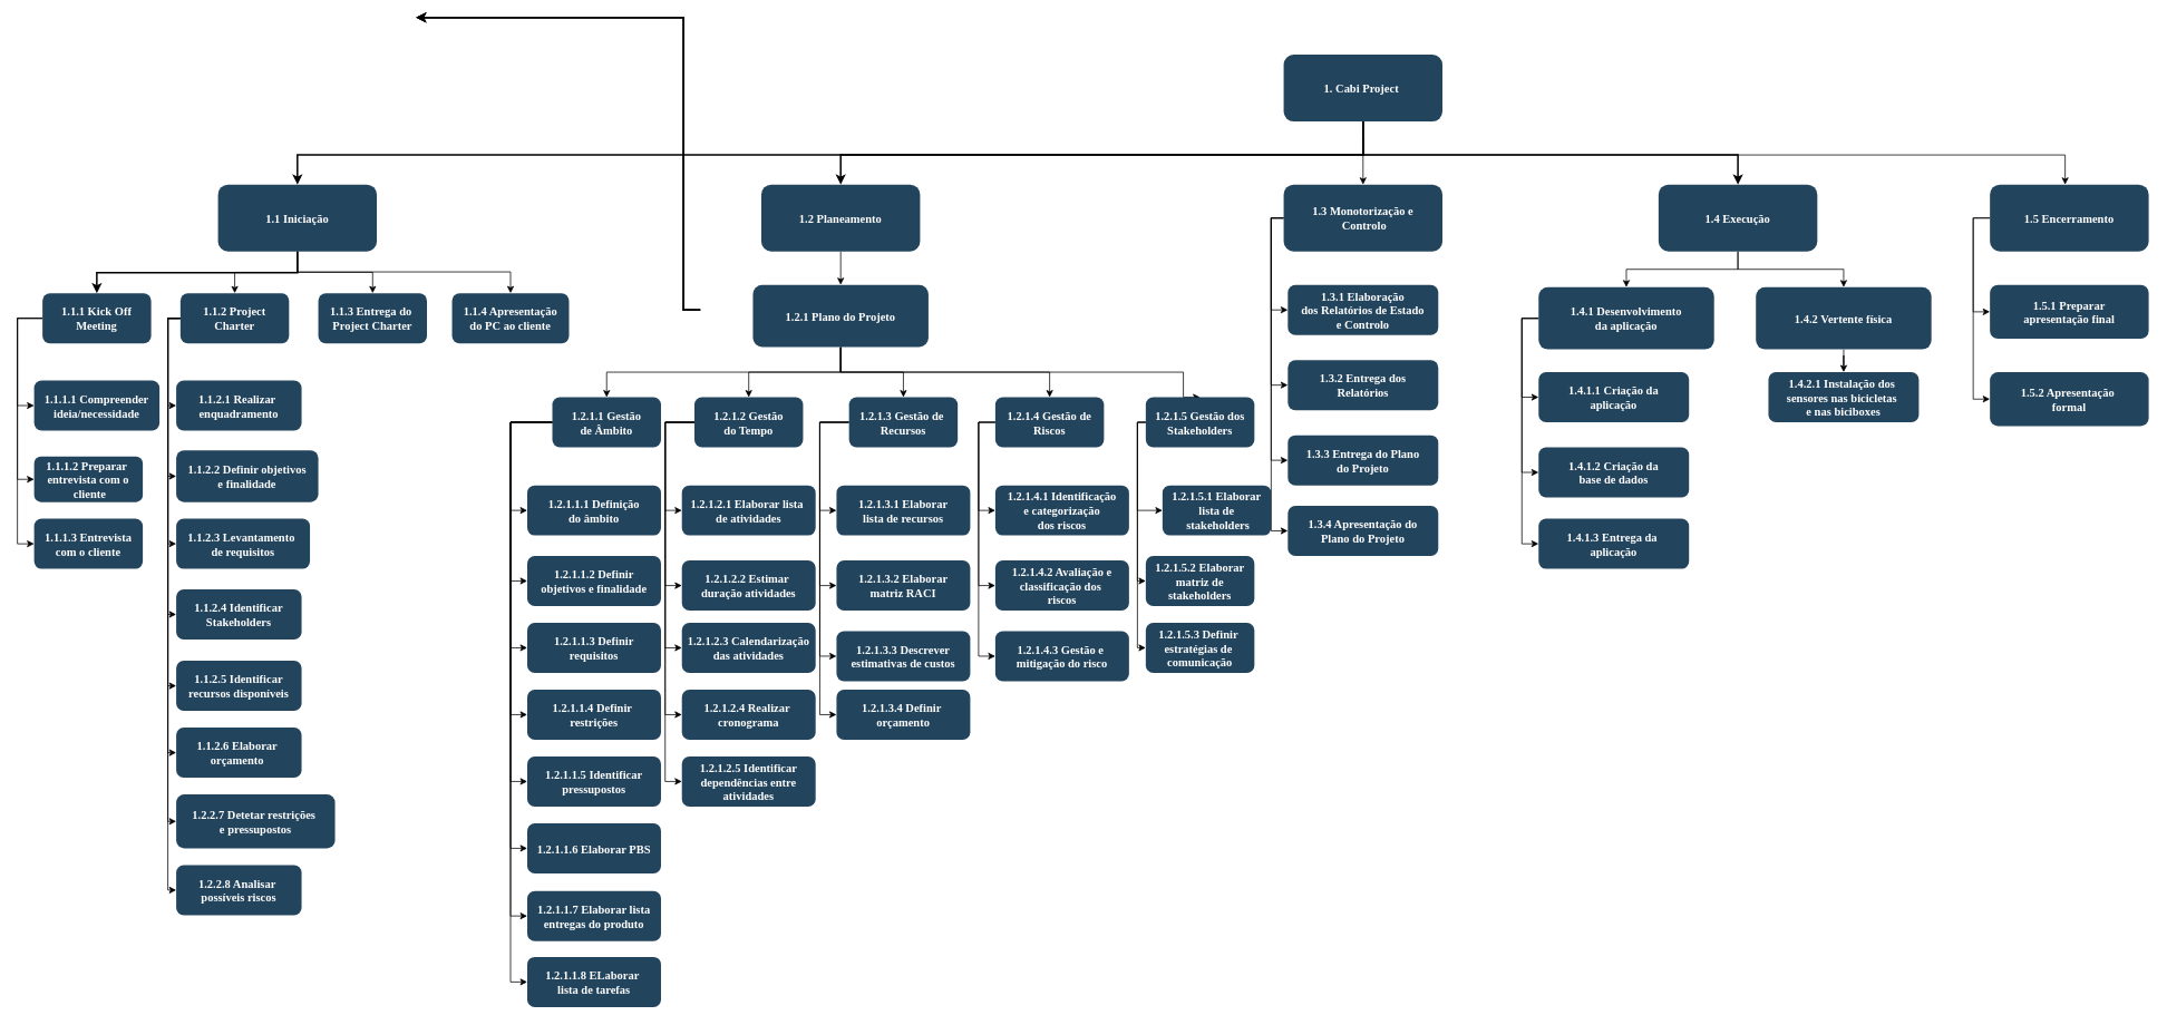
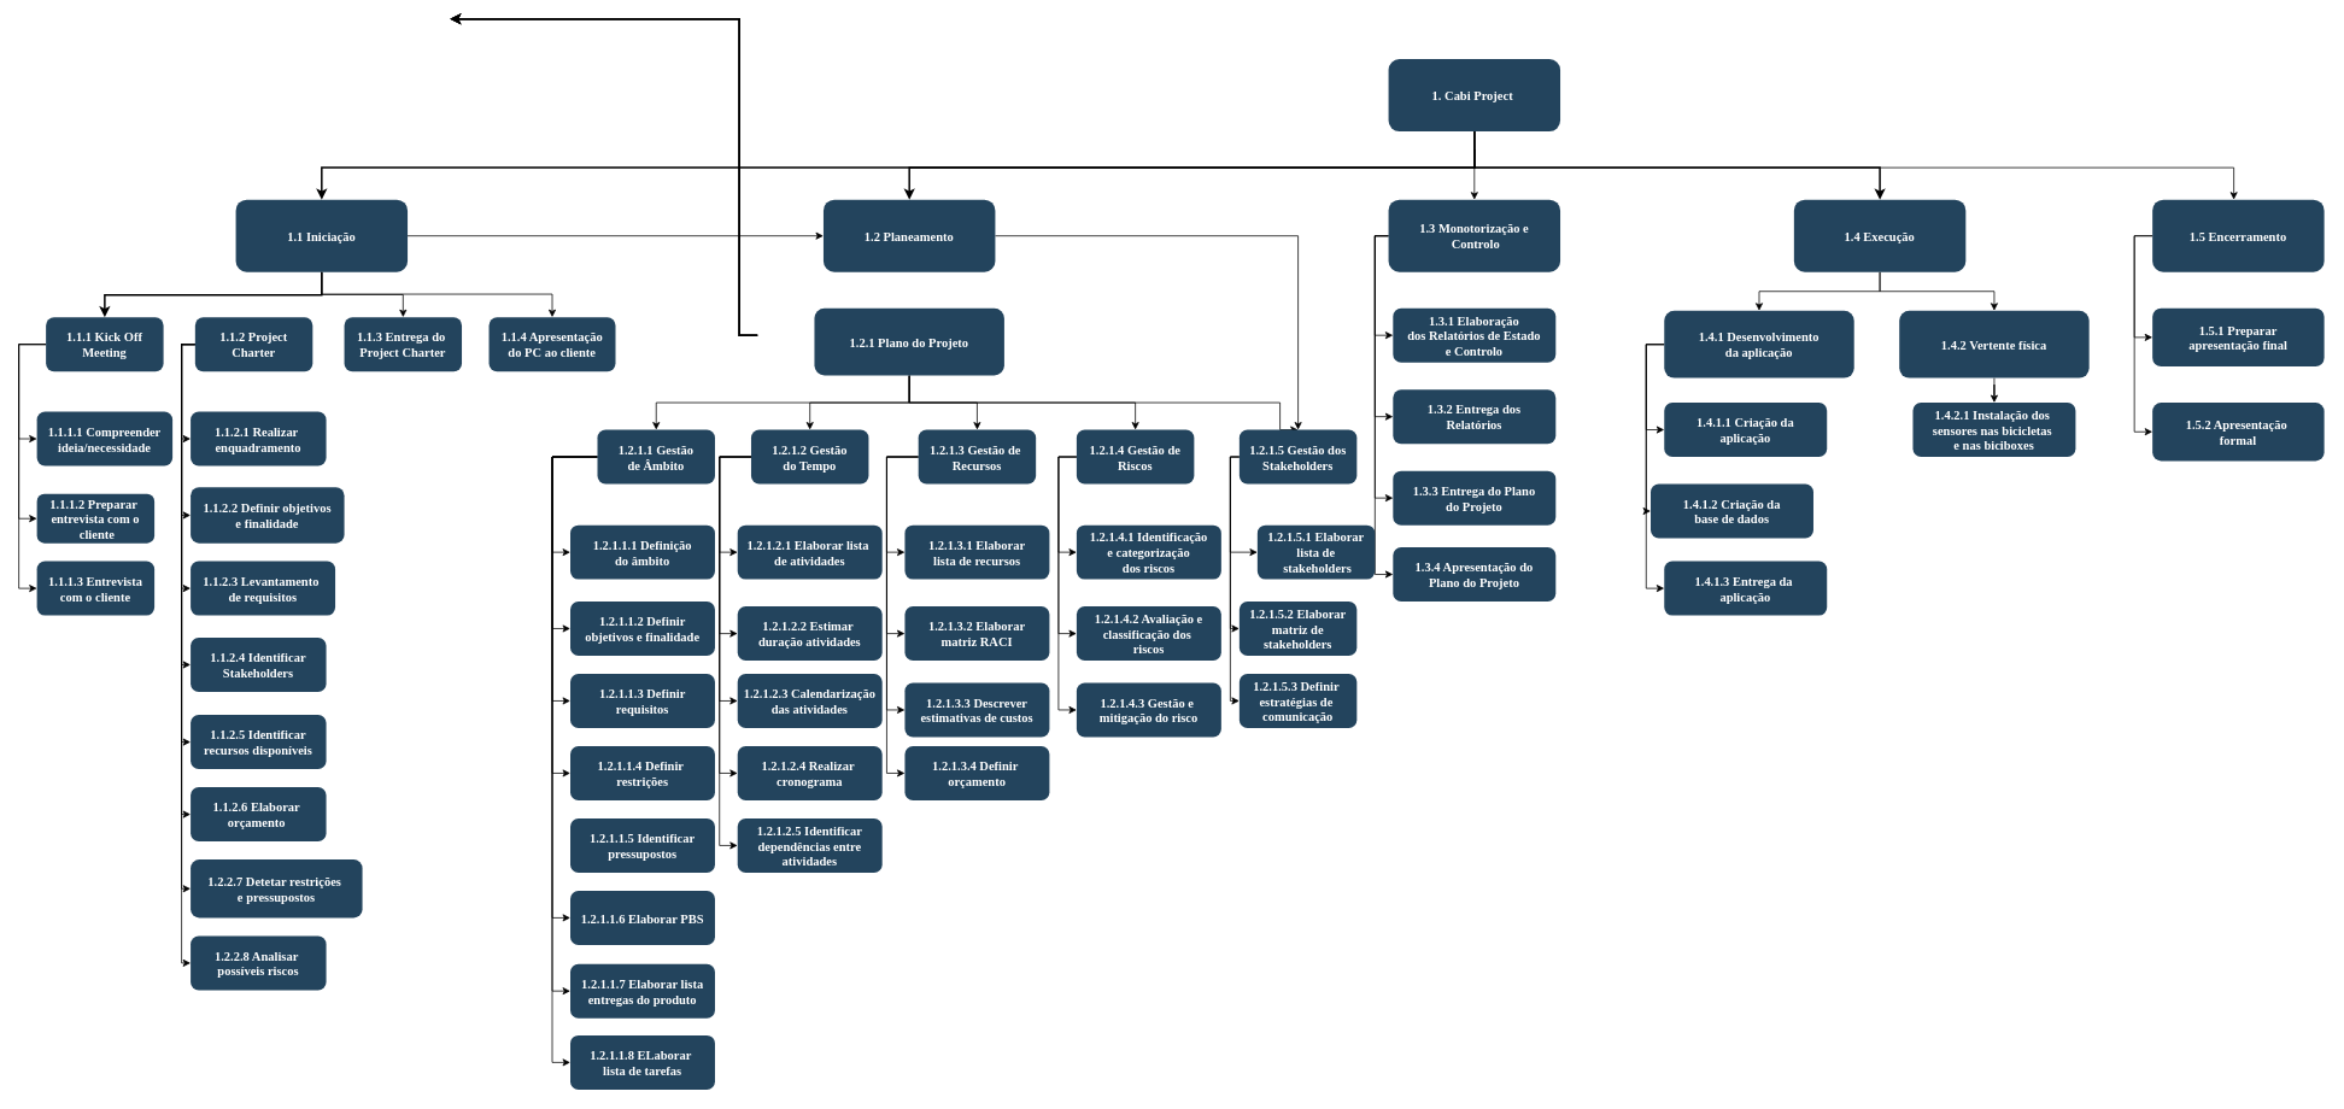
- <mxCell id="14" style="edgeStyle=orthogonalEdgeStyle;rounded=0;orthogonalLoop=1;jettySize=auto;html=1;" edge="1" parent="1" source="15" target="63"><mxGeometry relative="1" as="geometry" /></mxCell>
+ <mxCell id="14" style="edgeStyle=orthogonalEdgeStyle;rounded=0;orthogonalLoop=1;jettySize=auto;html=1;" edge="1" parent="1" source="15" target="82"><mxGeometry relative="1" as="geometry" /></mxCell>
- <mxCell id="17" style="edgeStyle=orthogonalEdgeStyle;rounded=0;orthogonalLoop=1;jettySize=auto;html=1;" edge="1" parent="1" source="19" target="32"><mxGeometry relative="1" as="geometry" /></mxCell>
+ <mxCell id="17" style="edgeStyle=orthogonalEdgeStyle;rounded=0;orthogonalLoop=1;jettySize=auto;html=1;" edge="1" parent="1" source="19" target="15"><mxGeometry relative="1" as="geometry" /></mxCell>
- <mxCell id="123" value="1.4.1.2 Criação da&#10;base de dados" style="rounded=1;fillColor=#23445D;gradientColor=none;strokeColor=none;fontColor=#FFFFFF;fontStyle=1;fontFamily=Tahoma;fontSize=14" vertex="1" parent="1"><mxGeometry x="1840" y="535" width="180" height="60" as="geometry" /></mxCell>
+ <mxCell id="123" value="1.4.1.2 Criação da&#10;base de dados" style="rounded=1;fillColor=#23445D;gradientColor=none;strokeColor=none;fontColor=#FFFFFF;fontStyle=1;fontFamily=Tahoma;fontSize=14" vertex="1" parent="1"><mxGeometry x="1825" y="535" width="180" height="60" as="geometry" /></mxCell>
- <mxCell id="87" style="edgeStyle=orthogonalEdgeStyle;rounded=0;orthogonalLoop=1;jettySize=auto;html=1;entryX=0;entryY=0.5;entryDx=0;entryDy=0;" edge="1" parent="1" source="91" target="96"><mxGeometry relative="1" as="geometry"><Array as="points"><mxPoint x="610" y="505" /><mxPoint x="610" y="935" /></Array></mxGeometry></mxCell>
